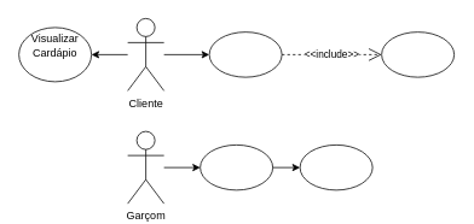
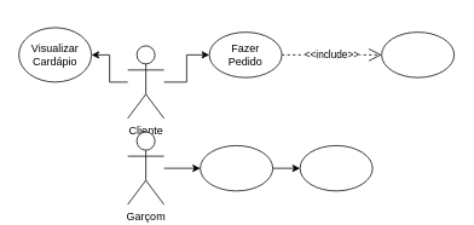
- <mxCell id="11" value="Visualizar Cardápio" style="text;html=1;align=center;verticalAlign=middle;whiteSpace=wrap;rounded=0;" vertex="1" parent="1"><mxGeometry x="30" y="35" width="60" height="30" as="geometry" /></mxCell>
+ <mxCell id="11" value="Visualizar Cardápio" style="text;html=1;align=center;verticalAlign=middle;whiteSpace=wrap;rounded=0;" vertex="1" parent="1"><mxGeometry x="30" y="45" width="60" height="30" as="geometry" /></mxCell>
- <mxCell id="4" value="Cliente" style="shape=umlActor;verticalLabelPosition=bottom;verticalAlign=top;html=1;align=center;" vertex="1" parent="1"><mxGeometry x="140" y="20" width="40" height="80" as="geometry" /></mxCell>
+ <mxCell id="4" value="Cliente" style="shape=umlActor;verticalLabelPosition=bottom;verticalAlign=top;html=1;align=center;" vertex="1" parent="1"><mxGeometry x="140" y="50" width="40" height="80" as="geometry" /></mxCell>
+ <mxCell id="6" value="Fazer Pedido" style="text;html=1;align=center;verticalAlign=middle;whiteSpace=wrap;rounded=0;" vertex="1" parent="1"><mxGeometry x="240" y="45" width="60" height="30" as="geometry" /></mxCell>
